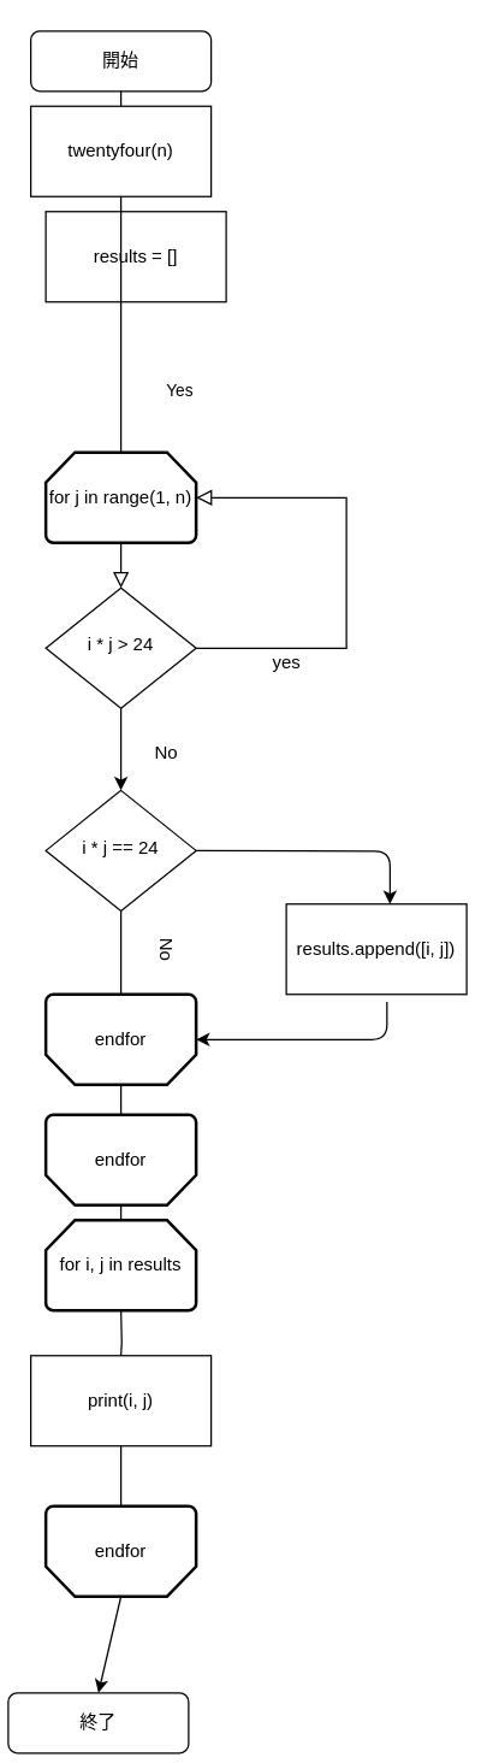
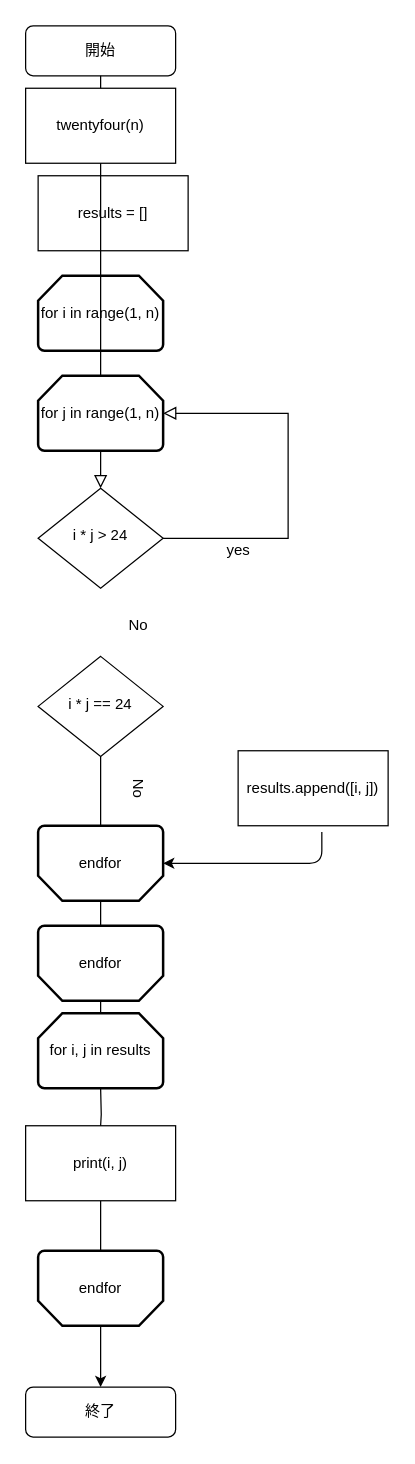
+ <mxCell id="9" value="for i in range(1, n)" style="strokeWidth=2;html=1;shape=mxgraph.flowchart.loop_limit;whiteSpace=wrap;" vertex="1" parent="1"><mxGeometry x="30" y="220" width="100" height="60" as="geometry" /></mxCell>
- <mxCell id="16" value="" style="endArrow=classic;html=1;exitX=0.5;exitY=1;exitDx=0;exitDy=0;entryX=0.5;entryY=0;entryDx=0;entryDy=0;" edge="1" parent="1" source="5" target="6"><mxGeometry width="50" height="50" relative="1" as="geometry"><mxPoint x="70" y="540" as="sourcePoint" /><mxPoint x="120" y="490" as="targetPoint" /></mxGeometry></mxCell>
- <mxCell id="19" value="" style="endArrow=classic;html=1;exitX=1;exitY=0.5;exitDx=0;exitDy=0;entryX=0.575;entryY=0;entryDx=0;entryDy=0;entryPerimeter=0;" edge="1" parent="1" source="6" target="20"><mxGeometry width="50" height="50" relative="1" as="geometry"><mxPoint x="160" y="590" as="sourcePoint" /><mxPoint x="230" y="565" as="targetPoint" /><Array as="points"><mxPoint x="259" y="565" /></Array></mxGeometry></mxCell>
- <mxCell id="7" value="終了" style="rounded=1;whiteSpace=wrap;html=1;fontSize=12;glass=0;strokeWidth=1;shadow=0;" parent="1" vertex="1"><mxGeometry x="5" y="1124" width="120" height="40" as="geometry" /></mxCell>
+ <mxCell id="7" value="終了" style="rounded=1;whiteSpace=wrap;html=1;fontSize=12;glass=0;strokeWidth=1;shadow=0;" parent="1" vertex="1"><mxGeometry x="20" y="1109" width="120" height="40" as="geometry" /></mxCell>
